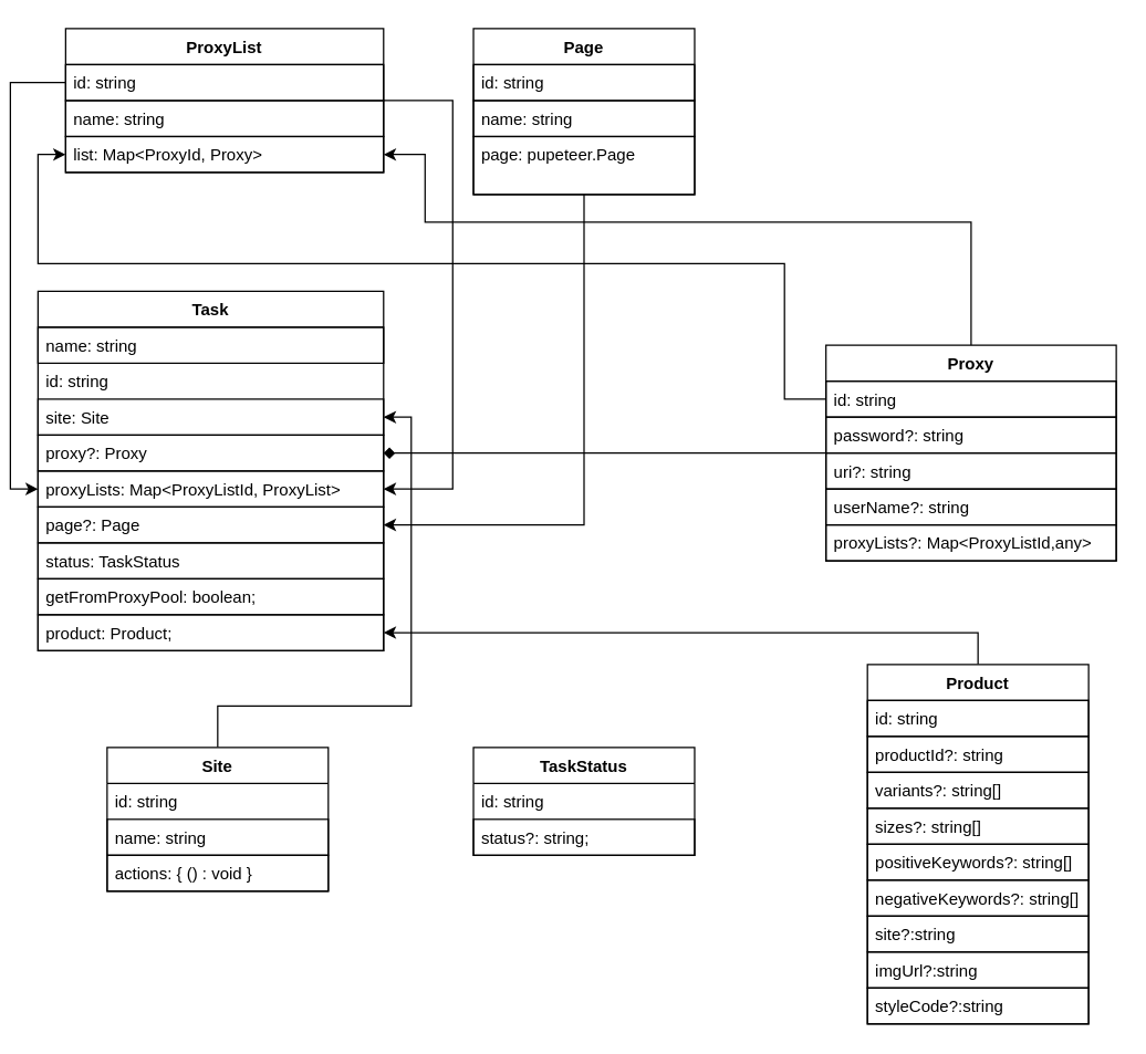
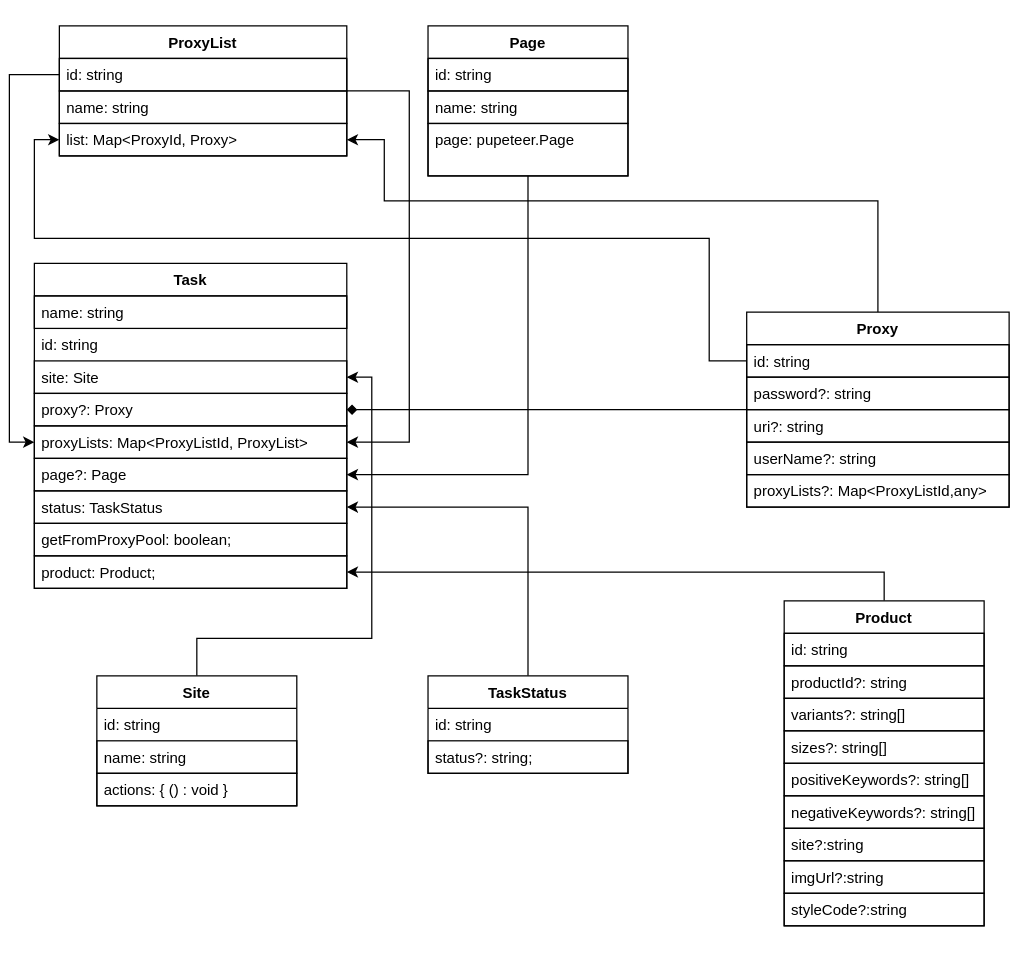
+ <mxCell id="25" style="edgeStyle=orthogonalEdgeStyle;rounded=0;orthogonalLoop=1;jettySize=auto;html=1;exitX=0.5;exitY=0;exitDx=0;exitDy=0;" parent="1" source="26" target="22" edge="1"><mxGeometry relative="1" as="geometry" /></mxCell>
